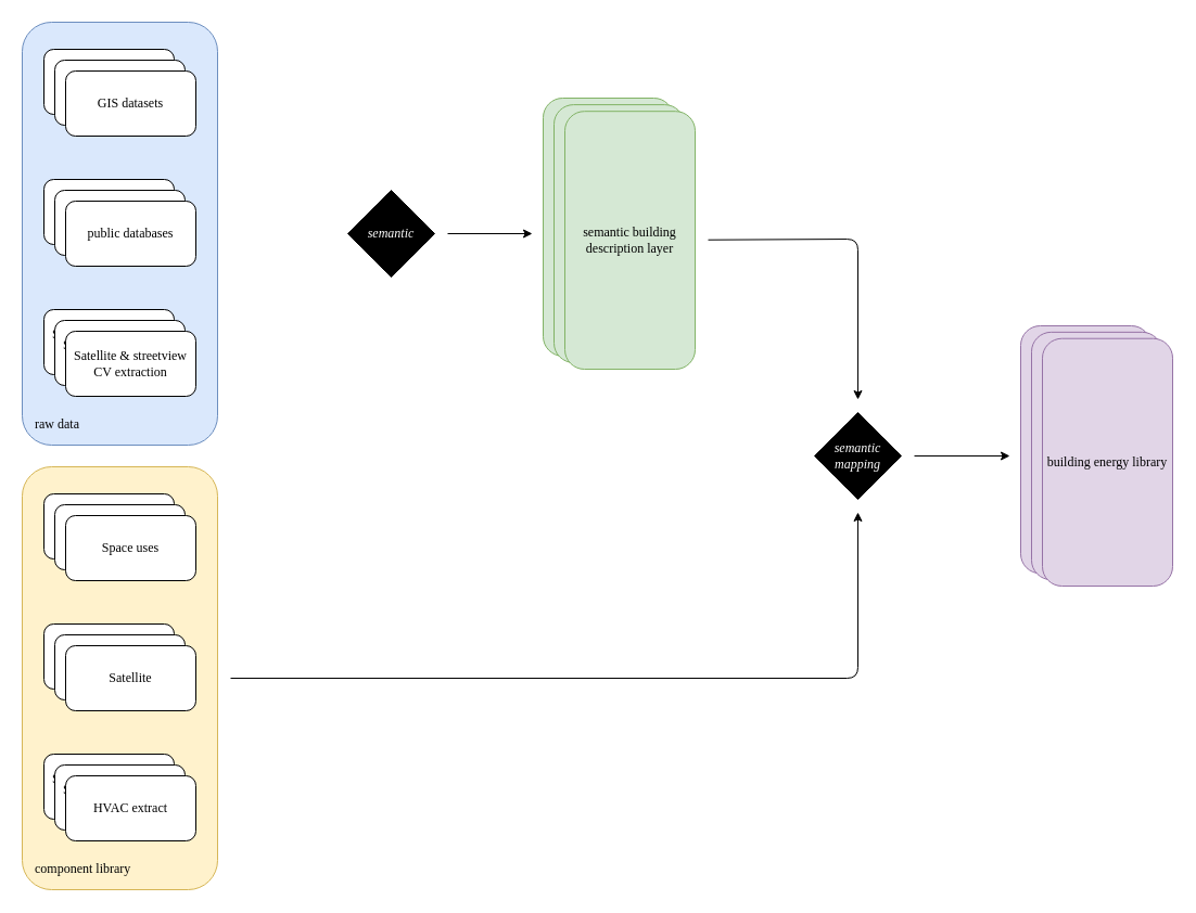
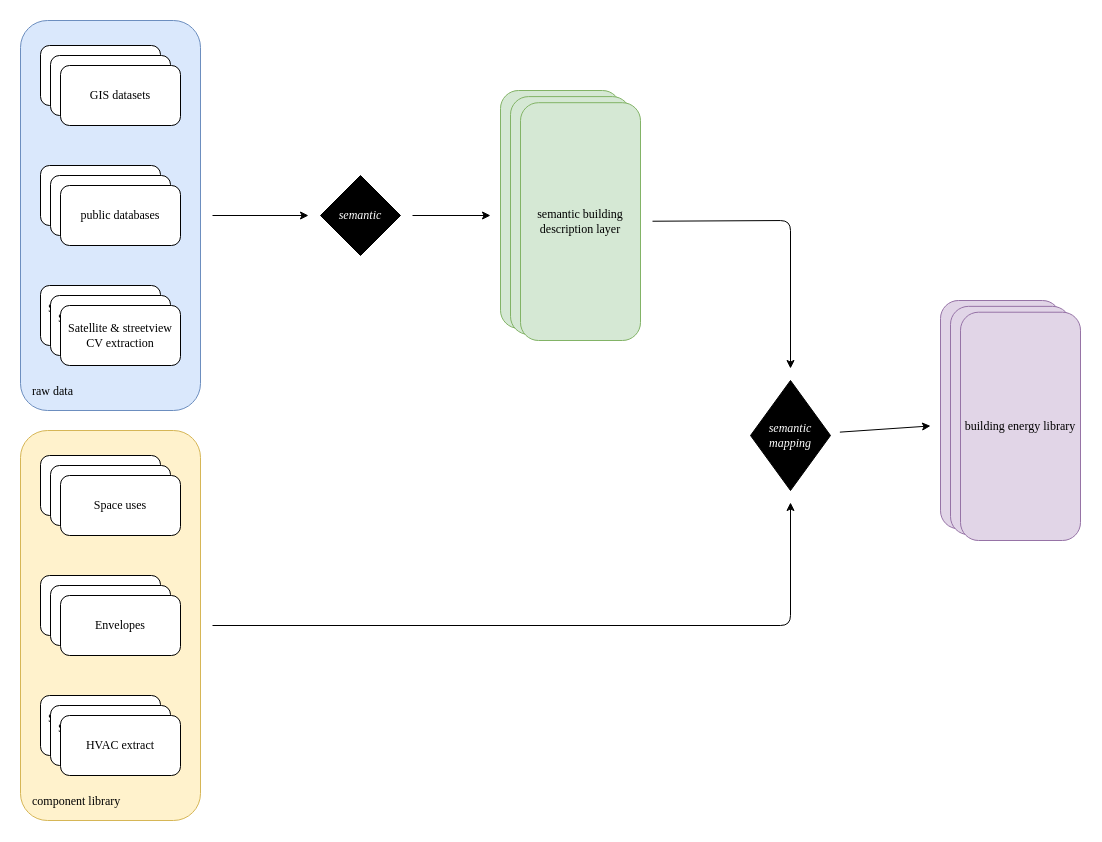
+ <mxCell id="2" style="edgeStyle=none;html=1;targetPerimeterSpacing=12;sourcePerimeterSpacing=12;" parent="1" source="3" target="14" edge="1"><mxGeometry relative="1" as="geometry" /></mxCell>
- <mxCell id="27" value="&lt;i style=&quot;&quot;&gt;&lt;font style=&quot;color: rgb(255, 255, 255);&quot;&gt;semantic mapping&lt;/font&gt;&lt;/i&gt;" style="rhombus;whiteSpace=wrap;html=1;fillColor=#000000;fontColor=#FFFFFF;fontFamily=acumin pro;" parent="1" vertex="1"><mxGeometry x="750" y="380" width="80" height="80" as="geometry" /></mxCell>
+ <mxCell id="27" value="&lt;i style=&quot;&quot;&gt;&lt;font style=&quot;color: rgb(255, 255, 255);&quot;&gt;semantic mapping&lt;/font&gt;&lt;/i&gt;" style="rhombus;whiteSpace=wrap;html=1;fillColor=#000000;fontColor=#FFFFFF;fontFamily=acumin pro;" parent="1" vertex="1"><mxGeometry x="750" y="380" width="80" height="110" as="geometry" /></mxCell>
- <mxCell id="22" value="Satellite" style="rounded=1;whiteSpace=wrap;html=1;fontFamily=acumin pro light;" parent="1" vertex="1"><mxGeometry x="60" y="595" width="120" height="60" as="geometry" /></mxCell>
+ <mxCell id="22" value="Envelopes" style="rounded=1;whiteSpace=wrap;html=1;fontFamily=acumin pro light;" parent="1" vertex="1"><mxGeometry x="60" y="595" width="120" height="60" as="geometry" /></mxCell>
